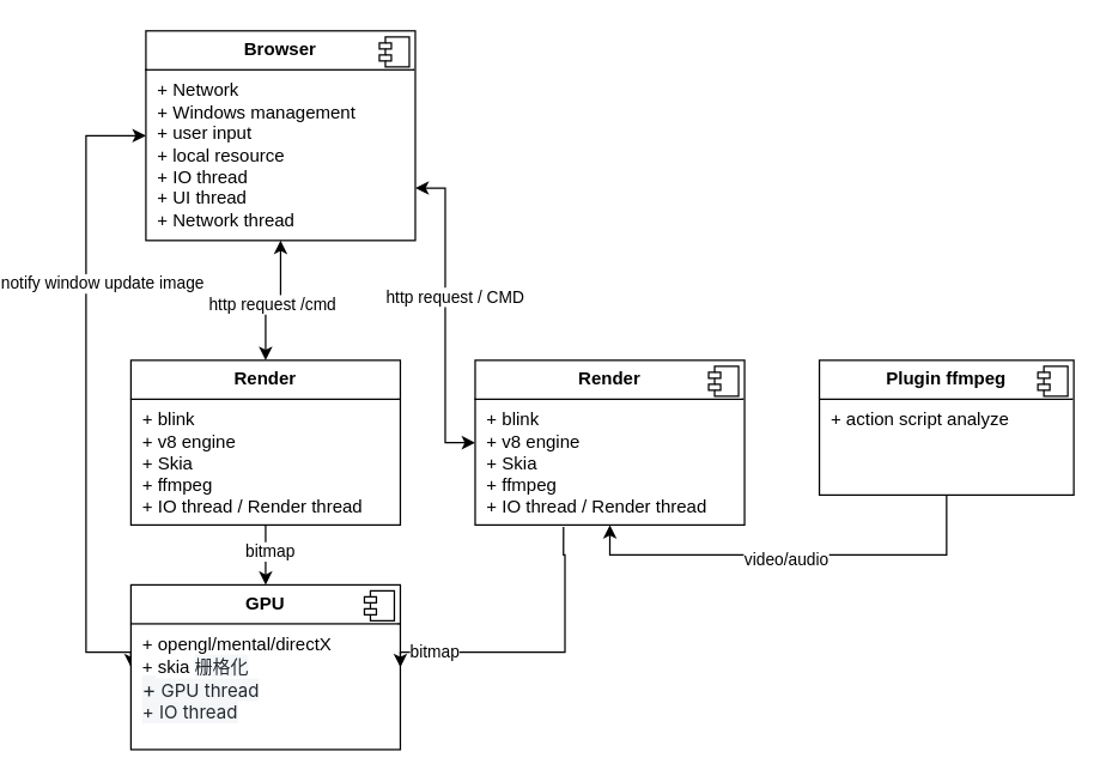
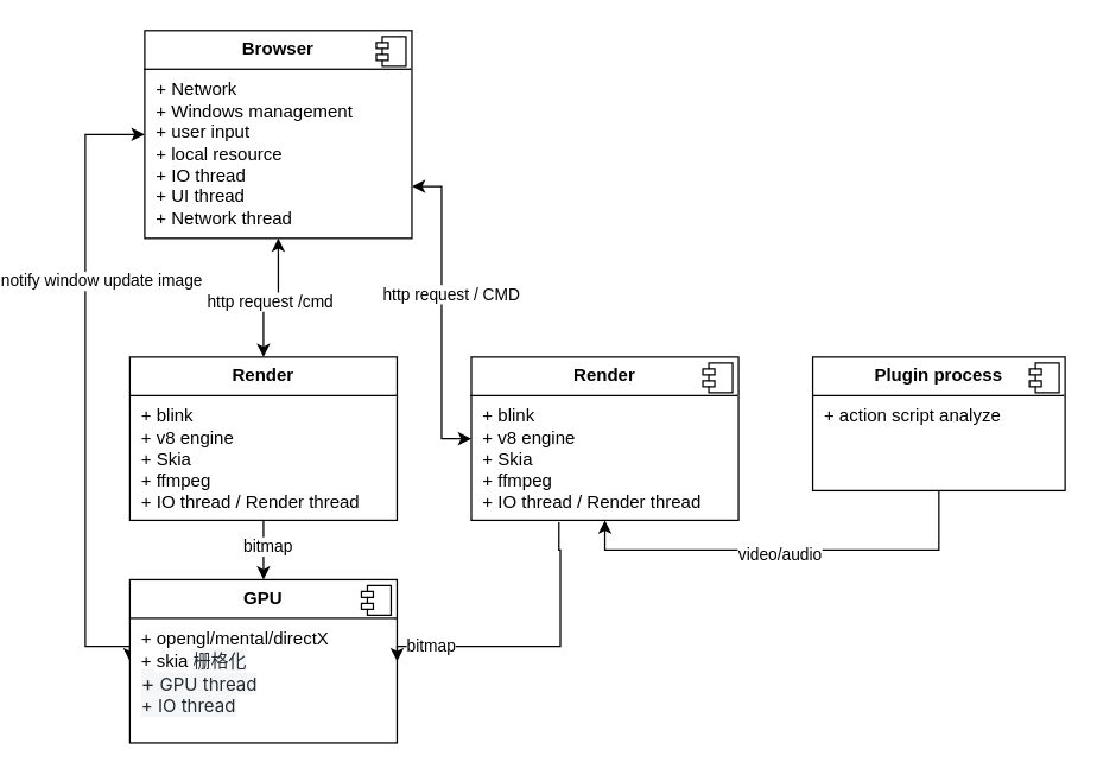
- <mxCell id="21" value="&lt;p style=&quot;margin:0px;margin-top:6px;text-align:center;&quot;&gt;&lt;b&gt;Plugin ffmpeg&lt;/b&gt;&lt;/p&gt;&lt;hr size=&quot;1&quot; style=&quot;border-style:solid;&quot;&gt;&lt;p style=&quot;margin:0px;margin-left:8px;&quot;&gt;+ action script analyze&lt;/p&gt;" style="align=left;overflow=fill;html=1;dropTarget=0;whiteSpace=wrap;" vertex="1" parent="1"><mxGeometry x="510" y="240" width="170" height="90" as="geometry" /></mxCell>
+ <mxCell id="21" value="&lt;p style=&quot;margin:0px;margin-top:6px;text-align:center;&quot;&gt;&lt;b&gt;Plugin process&lt;/b&gt;&lt;/p&gt;&lt;hr size=&quot;1&quot; style=&quot;border-style:solid;&quot;&gt;&lt;p style=&quot;margin:0px;margin-left:8px;&quot;&gt;+ action script analyze&lt;/p&gt;" style="align=left;overflow=fill;html=1;dropTarget=0;whiteSpace=wrap;" vertex="1" parent="1"><mxGeometry x="510" y="240" width="170" height="90" as="geometry" /></mxCell>
